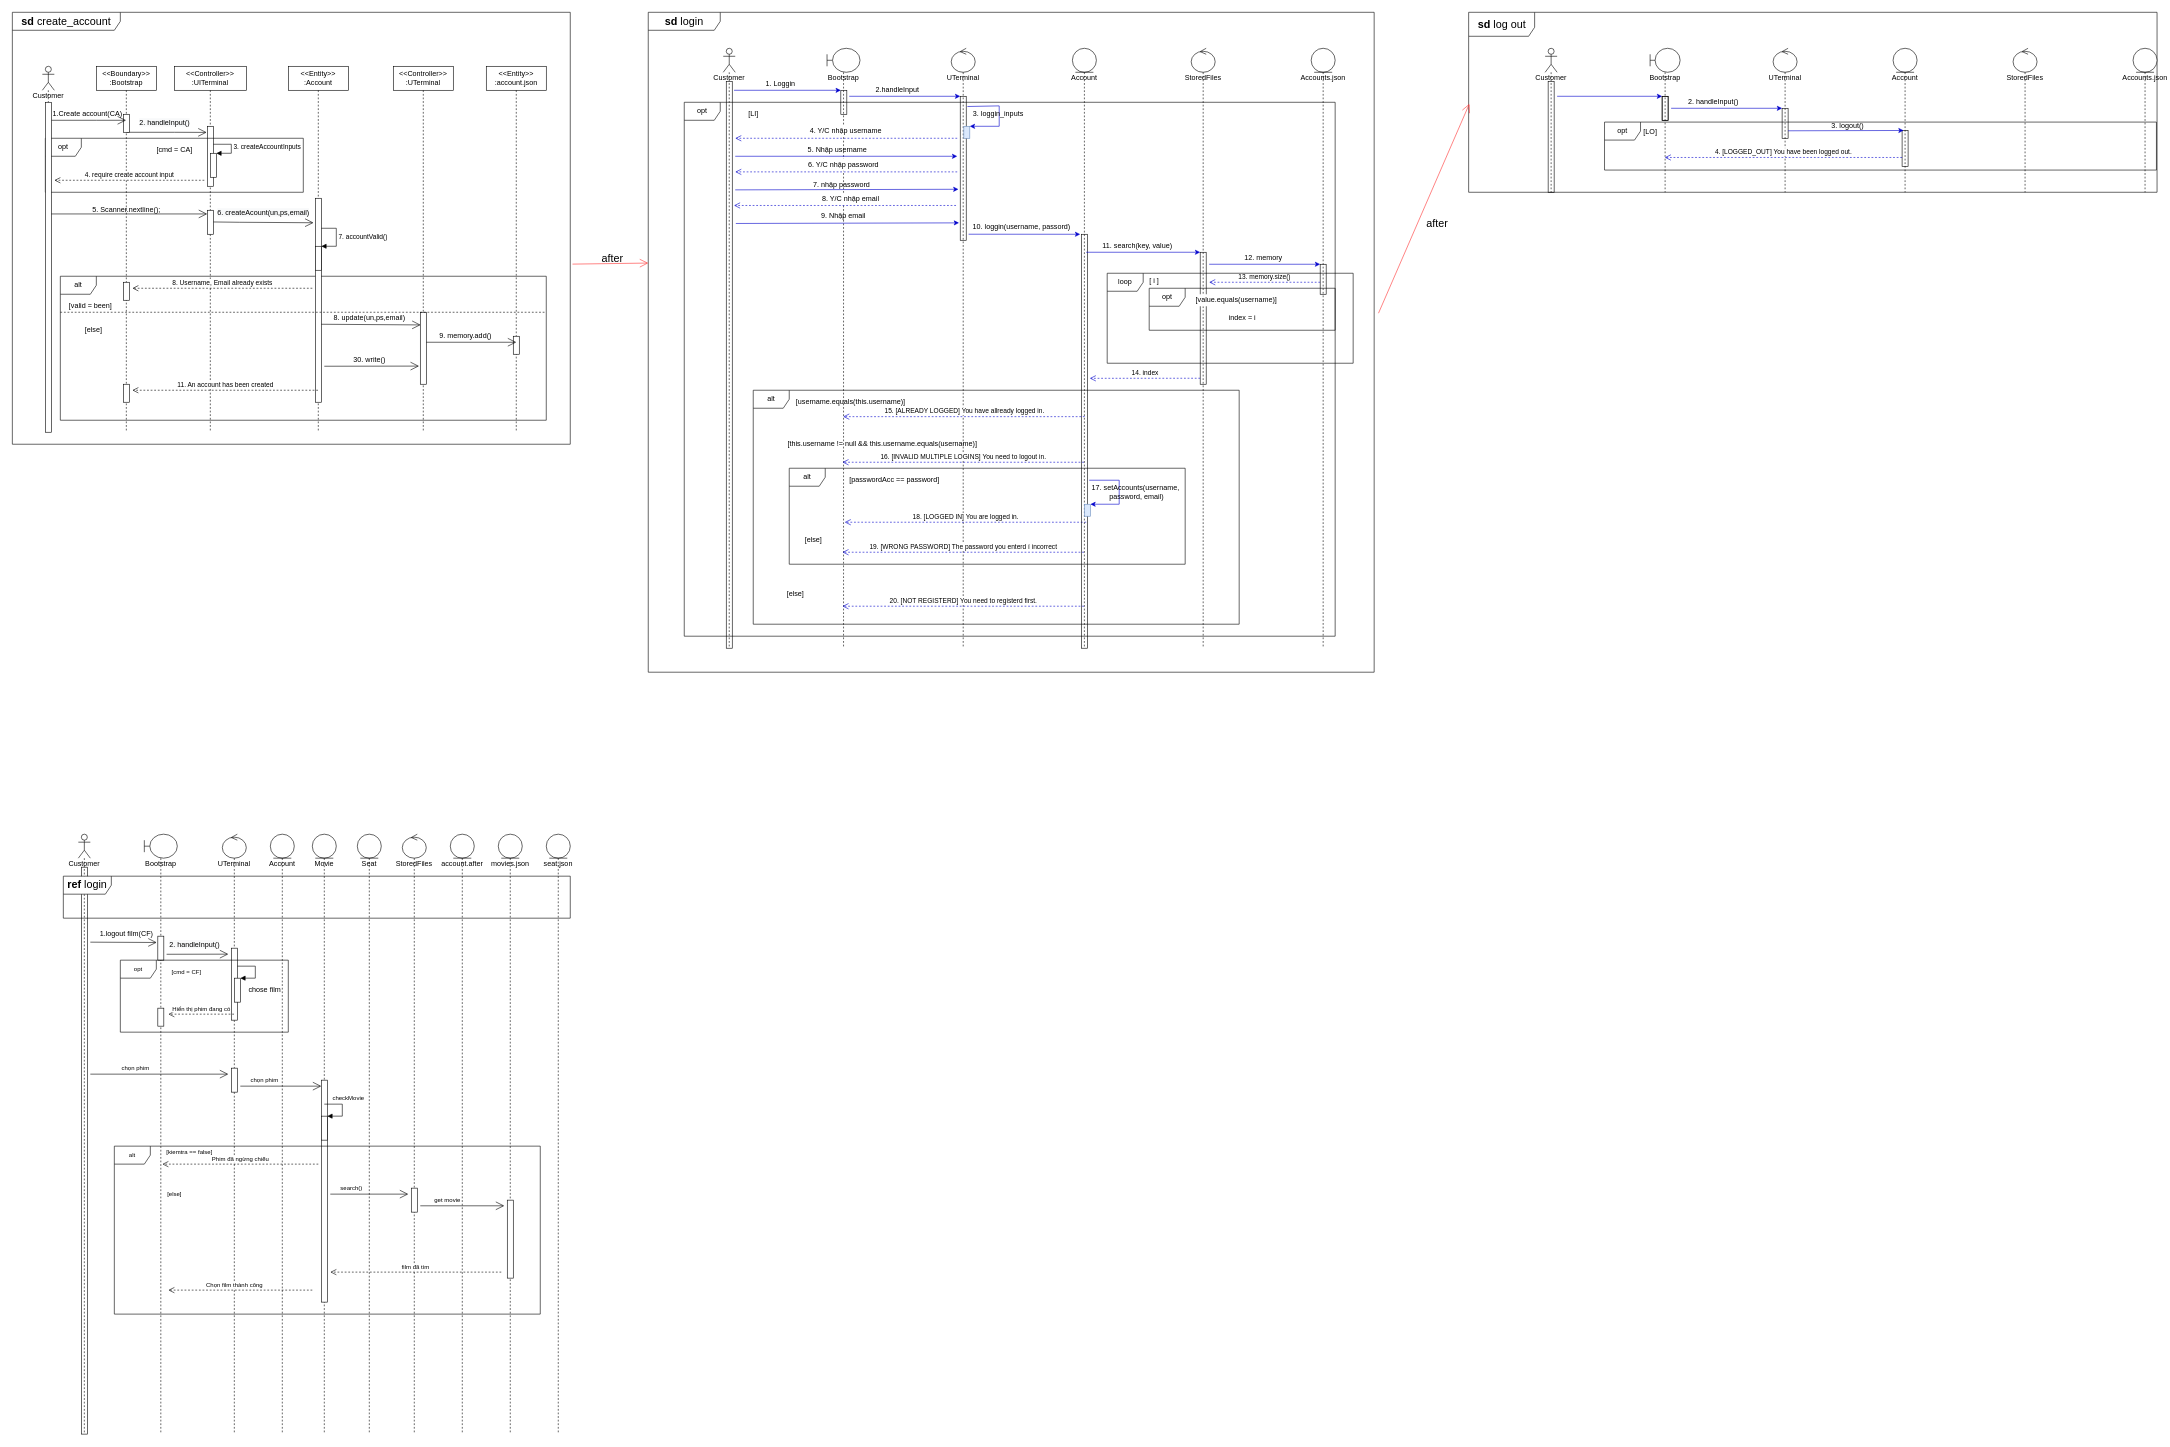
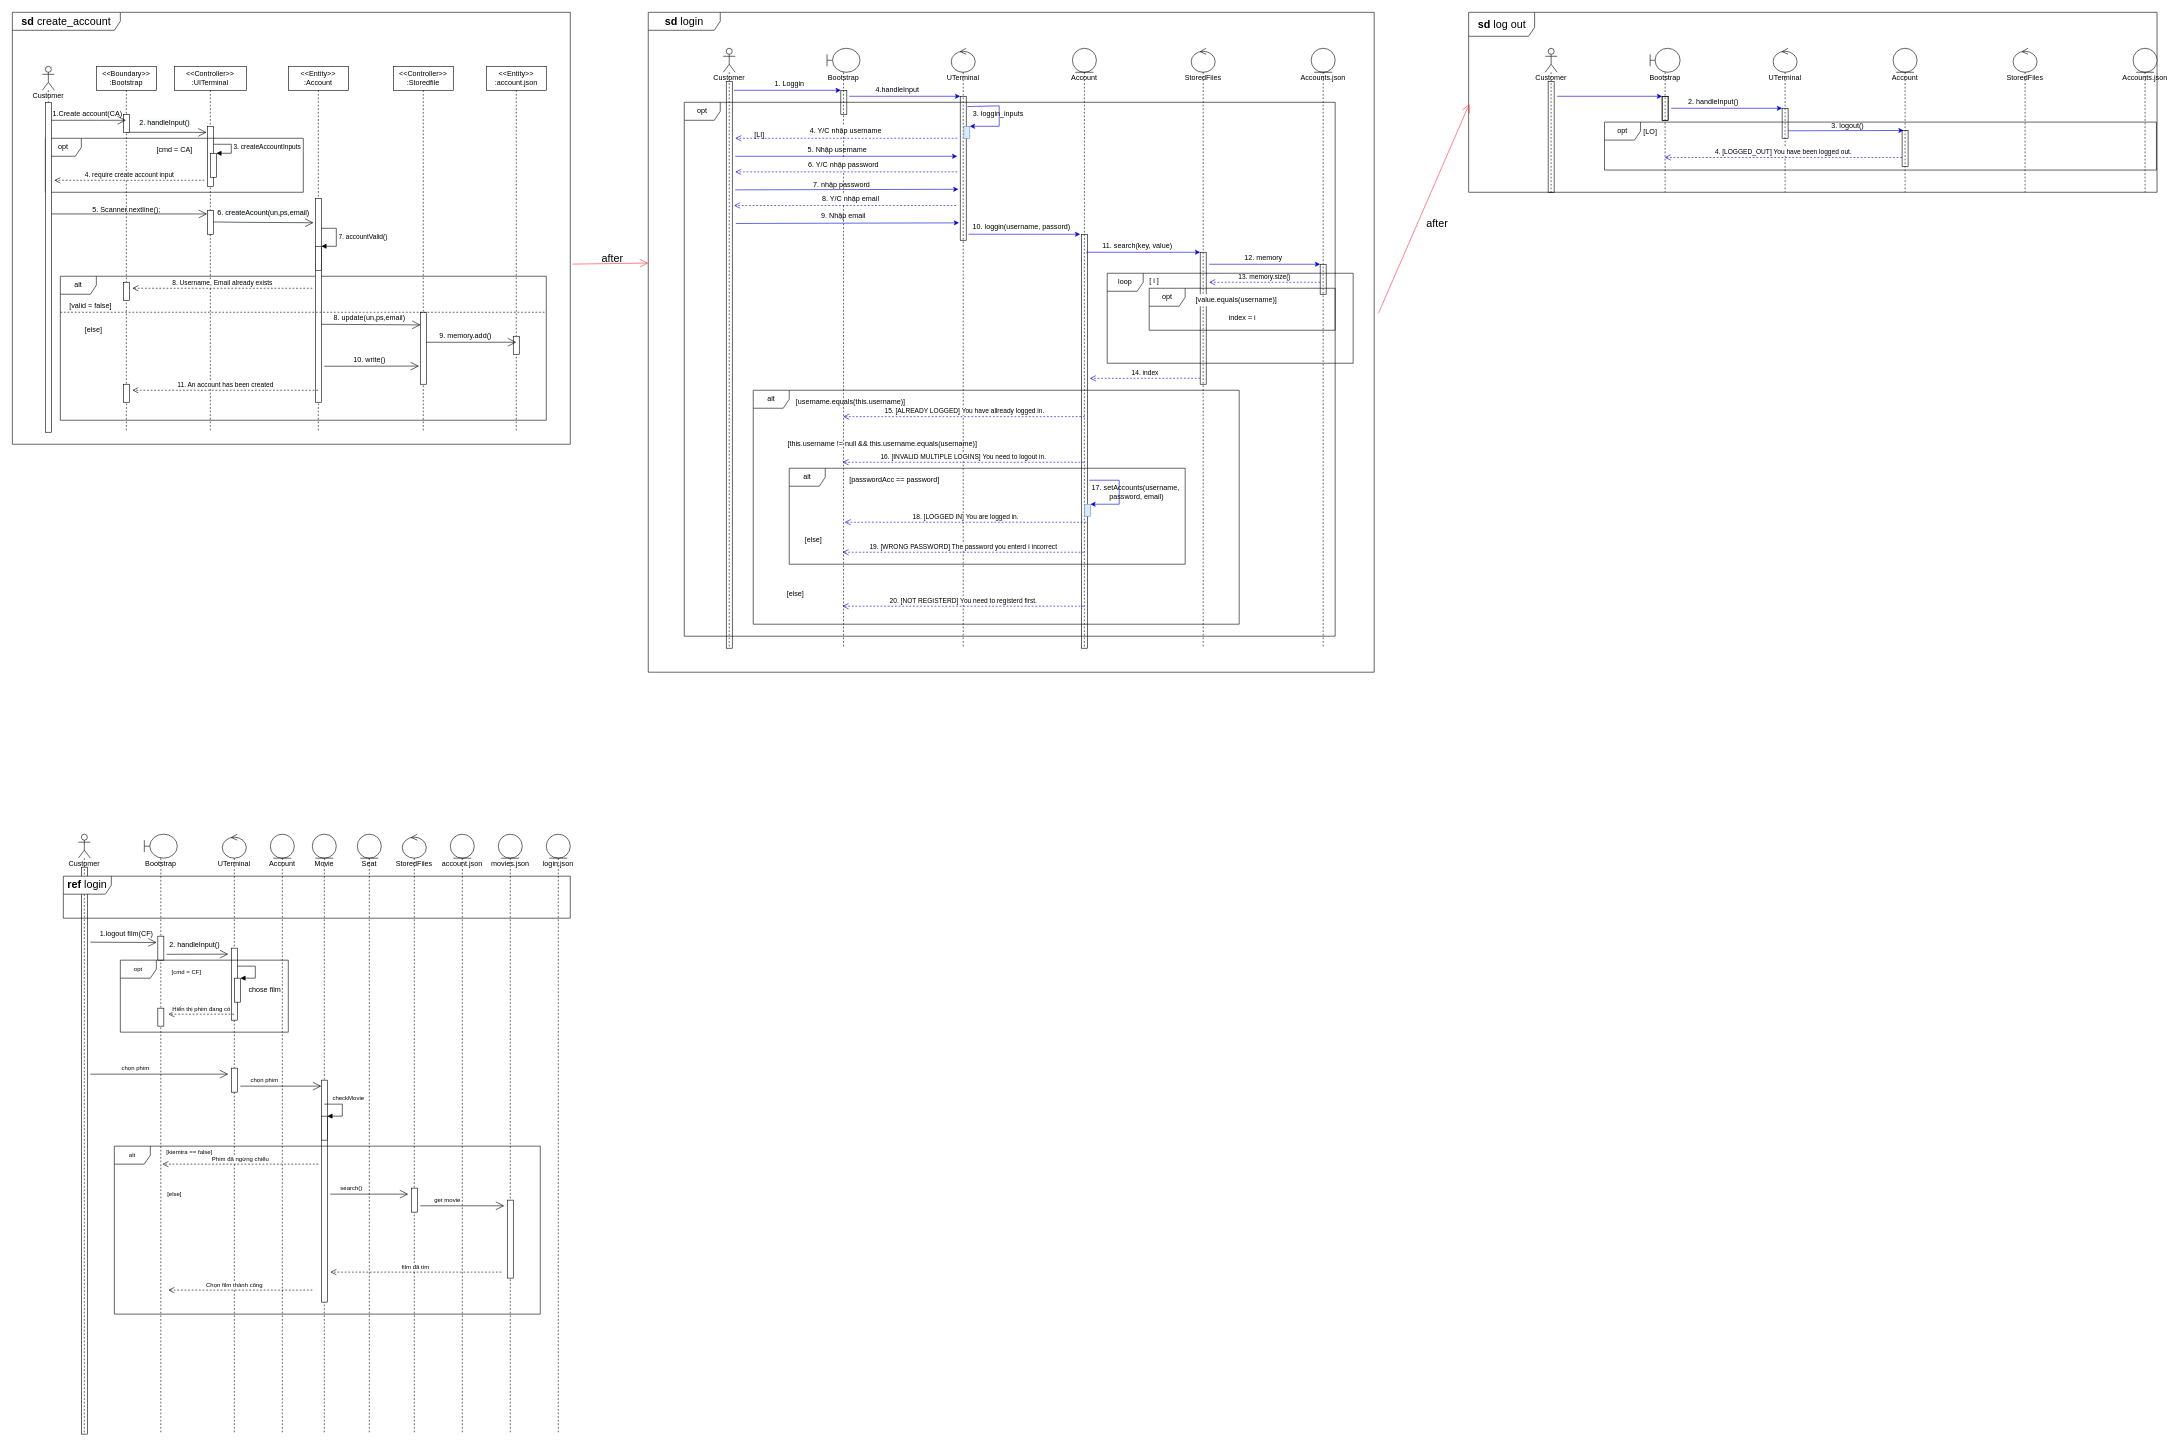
- <mxCell id="6" value="&amp;lt;&amp;lt;Controller&amp;gt;&amp;gt;&lt;br&gt;:UTerminal" style="shape=umlLifeline;perimeter=lifelinePerimeter;whiteSpace=wrap;html=1;container=1;collapsible=0;recursiveResize=0;outlineConnect=0;" parent="1" vertex="1"><mxGeometry x="655" y="110" width="100" height="610" as="geometry" /></mxCell>
+ <mxCell id="6" value="&amp;lt;&amp;lt;Controller&amp;gt;&amp;gt;&lt;br&gt;:Storedfile" style="shape=umlLifeline;perimeter=lifelinePerimeter;whiteSpace=wrap;html=1;container=1;collapsible=0;recursiveResize=0;outlineConnect=0;" parent="1" vertex="1"><mxGeometry x="655" y="110" width="100" height="610" as="geometry" /></mxCell>
- <mxCell id="65" value="1. Loggin" style="text;html=1;align=center;verticalAlign=middle;resizable=0;points=[];autosize=1;strokeColor=none;fillColor=none;" parent="1" vertex="1"><mxGeometry x="1270" y="130" width="60" height="20" as="geometry" /></mxCell>
+ <mxCell id="65" value="1. Loggin" style="text;html=1;align=center;verticalAlign=middle;resizable=0;points=[];autosize=1;strokeColor=none;fillColor=none;" parent="1" vertex="1"><mxGeometry x="1285" y="130" width="60" height="20" as="geometry" /></mxCell>
- <mxCell id="67" value="2.handleInput" style="text;html=1;align=center;verticalAlign=middle;resizable=0;points=[];autosize=1;strokeColor=none;fillColor=none;" parent="1" vertex="1"><mxGeometry x="1450" y="140" width="90" height="20" as="geometry" /></mxCell>
+ <mxCell id="67" value="4.handleInput" style="text;html=1;align=center;verticalAlign=middle;resizable=0;points=[];autosize=1;strokeColor=none;fillColor=none;" parent="1" vertex="1"><mxGeometry x="1450" y="140" width="90" height="20" as="geometry" /></mxCell>
- <mxCell id="108" value="[LI]" style="text;html=1;align=center;verticalAlign=middle;resizable=0;points=[];autosize=1;strokeColor=none;fillColor=none;" parent="1" vertex="1"><mxGeometry x="1240" y="180" width="30" height="20" as="geometry" /></mxCell>
+ <mxCell id="108" value="[LI]" style="text;html=1;align=center;verticalAlign=middle;resizable=0;points=[];autosize=1;strokeColor=none;fillColor=none;" parent="1" vertex="1"><mxGeometry x="1250" y="215" width="30" height="20" as="geometry" /></mxCell>
- <mxCell id="36" value="[valid = been]" style="text;html=1;align=center;verticalAlign=middle;resizable=0;points=[];autosize=1;strokeColor=none;fillColor=none;" parent="1" vertex="1"><mxGeometry x="105" y="500" width="90" height="20" as="geometry" /></mxCell>
+ <mxCell id="36" value="[valid = false]" style="text;html=1;align=center;verticalAlign=middle;resizable=0;points=[];autosize=1;strokeColor=none;fillColor=none;" parent="1" vertex="1"><mxGeometry x="105" y="500" width="90" height="20" as="geometry" /></mxCell>
- <mxCell id="43" value="30. write()" style="text;html=1;align=center;verticalAlign=middle;resizable=0;points=[];autosize=1;strokeColor=none;fillColor=none;" parent="1" vertex="1"><mxGeometry x="580" y="590" width="70" height="20" as="geometry" /></mxCell>
+ <mxCell id="43" value="10. write()" style="text;html=1;align=center;verticalAlign=middle;resizable=0;points=[];autosize=1;strokeColor=none;fillColor=none;" parent="1" vertex="1"><mxGeometry x="580" y="590" width="70" height="20" as="geometry" /></mxCell>
- <mxCell id="156" value="seat.json" style="shape=umlLifeline;participant=umlEntity;perimeter=lifelinePerimeter;whiteSpace=wrap;html=1;container=1;collapsible=0;recursiveResize=0;verticalAlign=top;spacingTop=36;outlineConnect=0;" vertex="1" parent="1"><mxGeometry x="910" y="1390" width="40" height="1000" as="geometry" /></mxCell>
+ <mxCell id="156" value="login.json" style="shape=umlLifeline;participant=umlEntity;perimeter=lifelinePerimeter;whiteSpace=wrap;html=1;container=1;collapsible=0;recursiveResize=0;verticalAlign=top;spacingTop=36;outlineConnect=0;" vertex="1" parent="1"><mxGeometry x="910" y="1390" width="40" height="1000" as="geometry" /></mxCell>
- <mxCell id="154" value="account.after" style="shape=umlLifeline;participant=umlEntity;perimeter=lifelinePerimeter;whiteSpace=wrap;html=1;container=1;collapsible=0;recursiveResize=0;verticalAlign=top;spacingTop=36;outlineConnect=0;" vertex="1" parent="1"><mxGeometry x="750" y="1390" width="40" height="1000" as="geometry" /></mxCell>
+ <mxCell id="154" value="account.json" style="shape=umlLifeline;participant=umlEntity;perimeter=lifelinePerimeter;whiteSpace=wrap;html=1;container=1;collapsible=0;recursiveResize=0;verticalAlign=top;spacingTop=36;outlineConnect=0;" vertex="1" parent="1"><mxGeometry x="750" y="1390" width="40" height="1000" as="geometry" /></mxCell>
